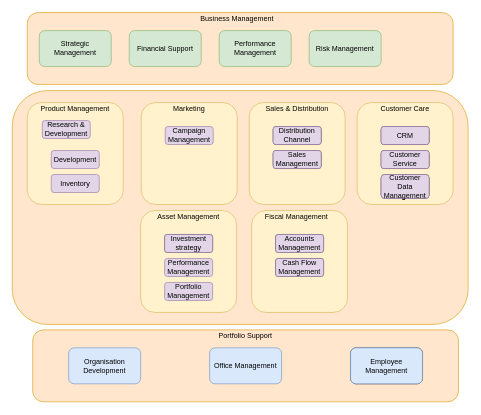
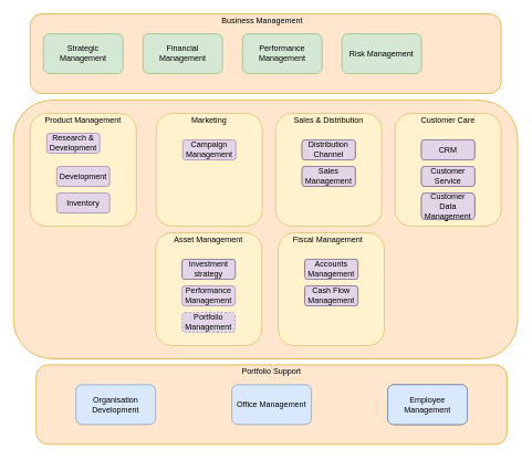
- <mxCell id="6" value="Financial Support" style="rounded=1;whiteSpace=wrap;html=1;fillColor=#d5e8d4;strokeColor=#82b366;" vertex="1" parent="1"><mxGeometry x="215" y="50" width="120" height="60" as="geometry" /></mxCell>
+ <mxCell id="6" value="Financial Management" style="rounded=1;whiteSpace=wrap;html=1;fillColor=#d5e8d4;strokeColor=#82b366;" vertex="1" parent="1"><mxGeometry x="215" y="50" width="120" height="60" as="geometry" /></mxCell>
- <mxCell id="30" value="Portfolio Management" style="rounded=1;whiteSpace=wrap;html=1;fillColor=#e1d5e7;strokeColor=#9673a6;" vertex="1" parent="1"><mxGeometry x="274" y="470" width="80" height="30" as="geometry" /></mxCell>
+ <mxCell id="30" value="Portfolio Management" style="rounded=1;whiteSpace=wrap;html=1;fillColor=#e1d5e7;strokeColor=#9673a6;dashed=1;" vertex="1" parent="1"><mxGeometry x="274" y="470" width="80" height="30" as="geometry" /></mxCell>
